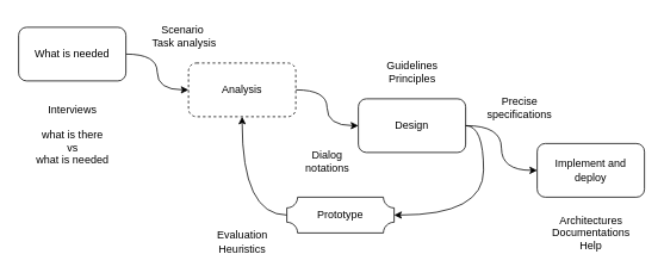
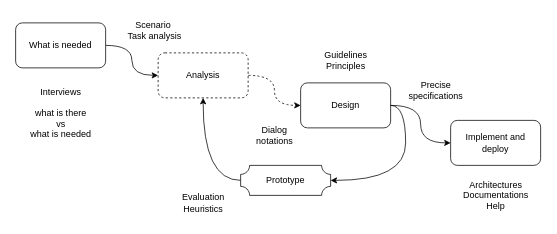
- <mxCell id="4" style="edgeStyle=orthogonalEdgeStyle;rounded=0;orthogonalLoop=1;jettySize=auto;html=1;exitX=1;exitY=0.5;exitDx=0;exitDy=0;entryX=0;entryY=0.5;entryDx=0;entryDy=0;curved=1;" edge="1" parent="1" source="5" target="7"><mxGeometry relative="1" as="geometry" /></mxCell>
+ <mxCell id="4" style="edgeStyle=orthogonalEdgeStyle;rounded=0;orthogonalLoop=1;jettySize=auto;html=1;exitX=1;exitY=0.5;exitDx=0;exitDy=0;entryX=0;entryY=0.5;entryDx=0;entryDy=0;curved=1;dashed=1;" edge="1" parent="1" source="5" target="7"><mxGeometry relative="1" as="geometry" /></mxCell>
